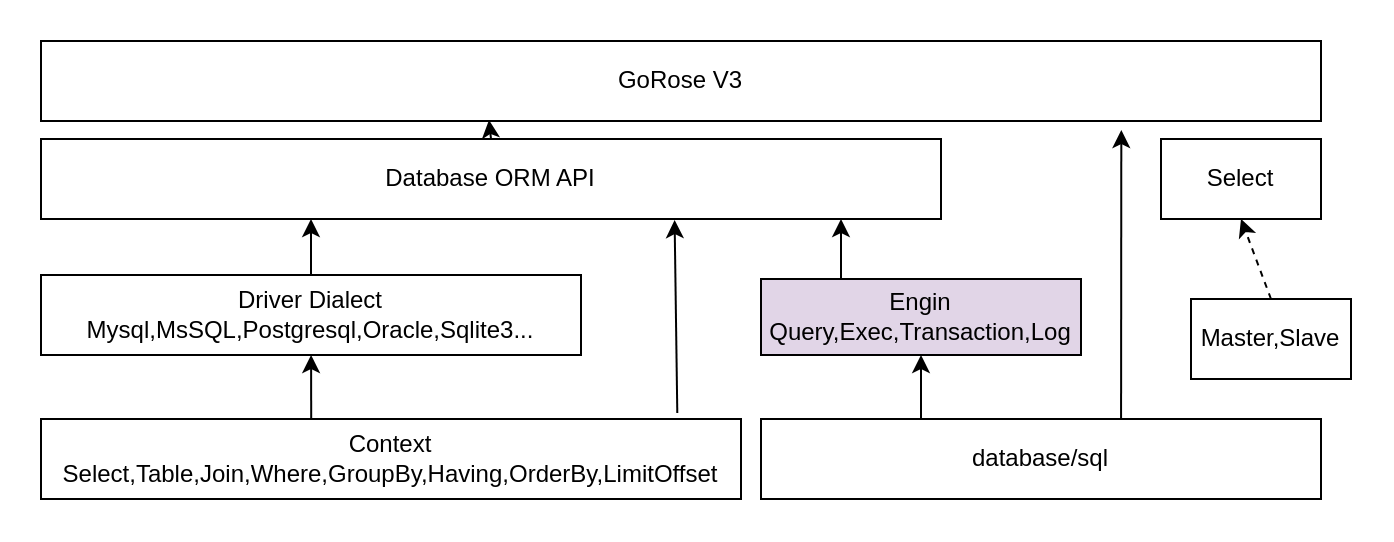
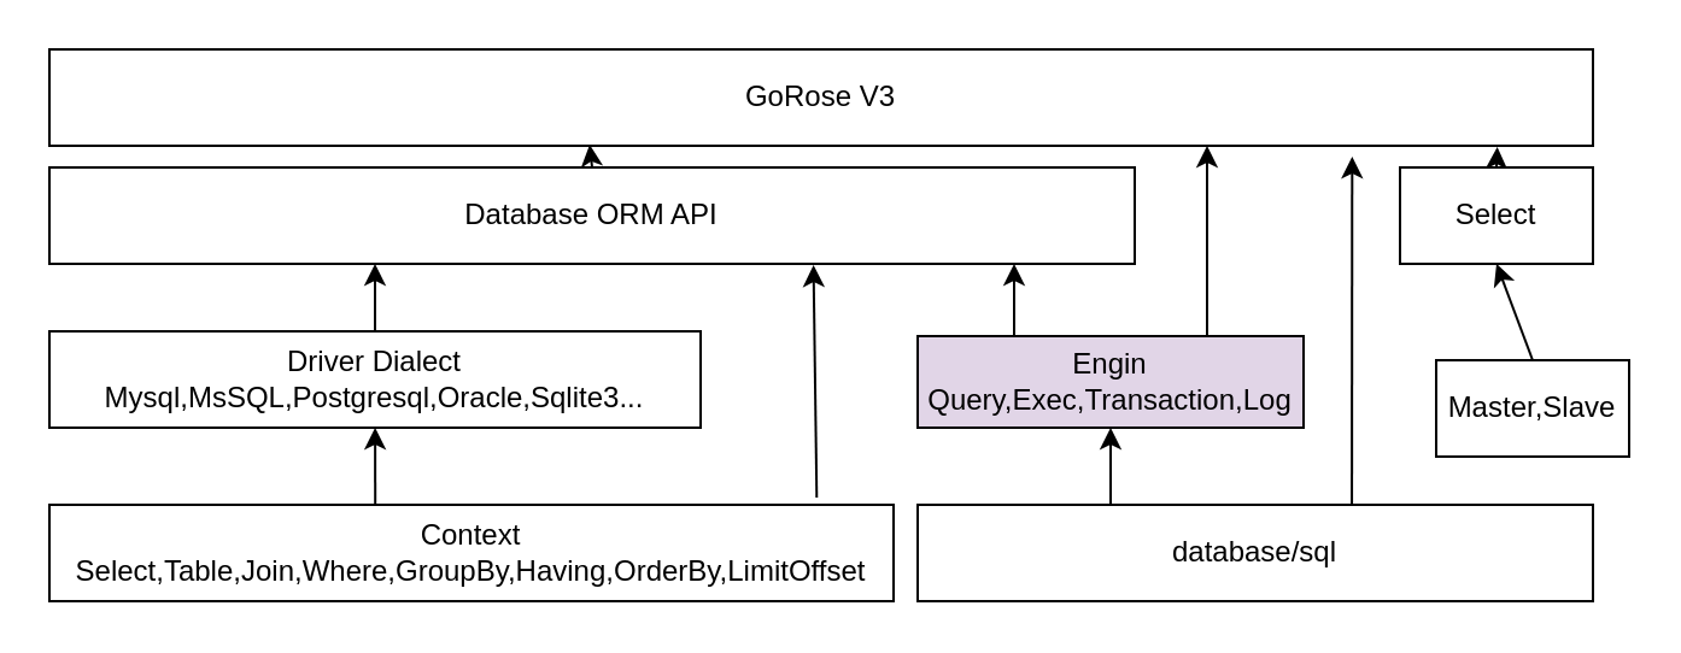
+ <mxCell id="16" style="edgeStyle=none;html=1;exitX=0.5;exitY=0;exitDx=0;exitDy=0;entryX=0.938;entryY=1.013;entryDx=0;entryDy=0;entryPerimeter=0;" edge="1" parent="1" source="17" target="13"><mxGeometry relative="1" as="geometry" /></mxCell>
+ <mxCell id="5" style="edgeStyle=none;html=1;exitX=0.75;exitY=0;exitDx=0;exitDy=0;entryX=0.75;entryY=1;entryDx=0;entryDy=0;" edge="1" parent="1" source="7" target="13"><mxGeometry relative="1" as="geometry"><mxPoint x="460" y="49" as="targetPoint" /></mxGeometry></mxCell>
- <mxCell id="18" style="edgeStyle=none;html=1;exitX=0.5;exitY=0;exitDx=0;exitDy=0;entryX=0.5;entryY=1;entryDx=0;entryDy=0;dashed=1;" edge="1" parent="1" source="19" target="17"><mxGeometry relative="1" as="geometry" /></mxCell>
+ <mxCell id="18" style="edgeStyle=none;html=1;exitX=0.5;exitY=0;exitDx=0;exitDy=0;entryX=0.5;entryY=1;entryDx=0;entryDy=0;" edge="1" parent="1" source="19" target="17"><mxGeometry relative="1" as="geometry" /></mxCell>
